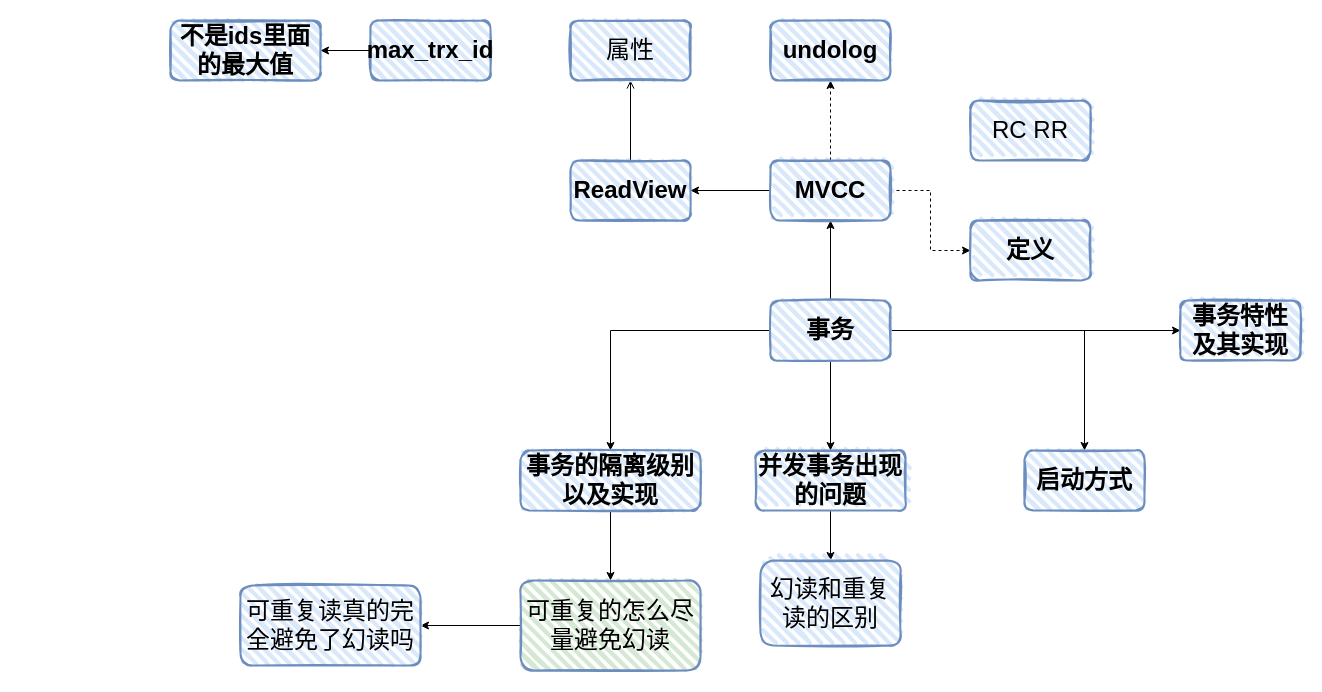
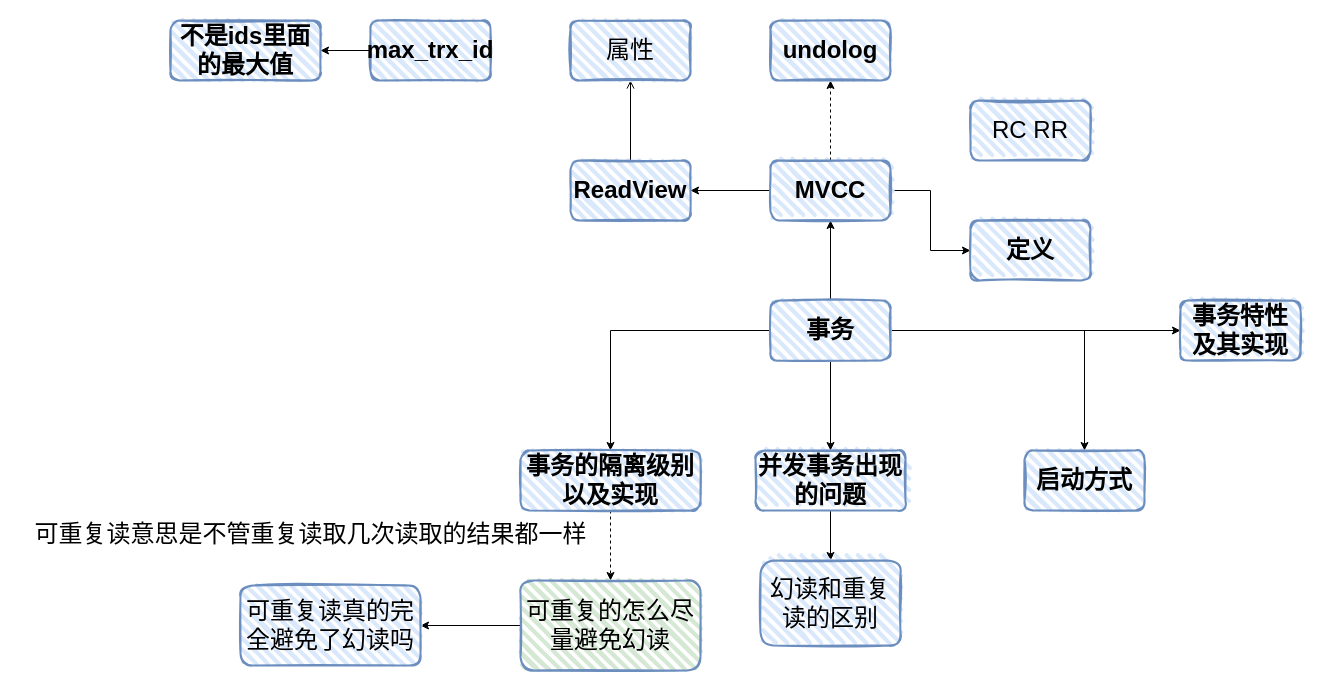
- <mxCell id="21" value="" style="edgeStyle=orthogonalEdgeStyle;rounded=0;orthogonalLoop=1;jettySize=auto;html=1;fontSize=24;dashed=1;" edge="1" parent="1" source="22" target="30"><mxGeometry relative="1" as="geometry" /></mxCell>
+ <mxCell id="21" value="" style="edgeStyle=orthogonalEdgeStyle;rounded=0;orthogonalLoop=1;jettySize=auto;html=1;fontSize=24;" edge="1" parent="1" source="22" target="30"><mxGeometry relative="1" as="geometry" /></mxCell>
+ <mxCell id="17" value="&lt;font style=&quot;font-size: 24px;&quot;&gt;可重复读意思是不管重复读取几次读取的结果都一样&lt;/font&gt;" style="text;html=1;align=center;verticalAlign=middle;resizable=0;points=[];autosize=1;strokeColor=none;fillColor=none;" vertex="1" parent="1"><mxGeometry x="20" y="514" width="580" height="40" as="geometry" /></mxCell>
- <mxCell id="13" value="" style="edgeStyle=orthogonalEdgeStyle;rounded=0;orthogonalLoop=1;jettySize=auto;html=1;fontSize=24;" edge="1" parent="1" source="14" target="16"><mxGeometry relative="1" as="geometry" /></mxCell>
+ <mxCell id="13" value="" style="edgeStyle=orthogonalEdgeStyle;rounded=0;orthogonalLoop=1;jettySize=auto;html=1;fontSize=24;dashed=1;" edge="1" parent="1" source="14" target="16"><mxGeometry relative="1" as="geometry" /></mxCell>
